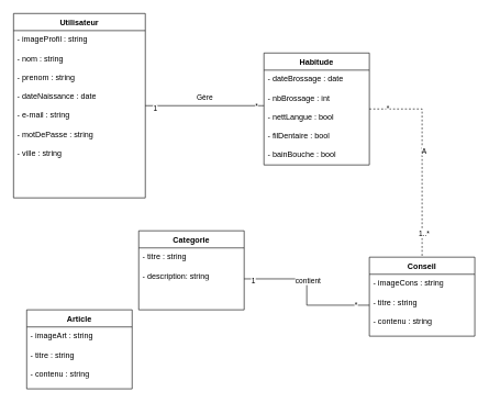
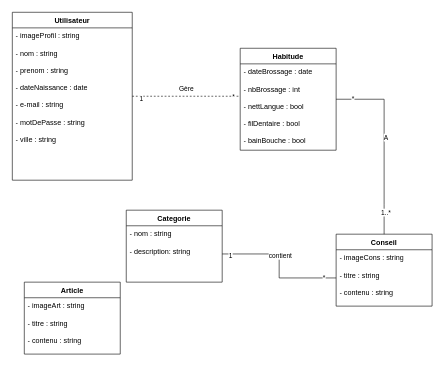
- <mxCell id="10" value="Gère" style="endArrow=none;html=1;endSize=12;startArrow=none;startSize=14;startFill=0;edgeStyle=orthogonalEdgeStyle;align=center;verticalAlign=bottom;endFill=0;rounded=0;" parent="1" source="2" target="4" edge="1"><mxGeometry x="0.004" y="3" relative="1" as="geometry"><mxPoint x="140" y="197" as="sourcePoint" /><mxPoint x="345" y="290" as="targetPoint" /><Array as="points"><mxPoint x="410" y="150" /><mxPoint x="410" y="150" /></Array><mxPoint as="offset" /></mxGeometry></mxCell>
+ <mxCell id="10" value="Gère" style="endArrow=none;html=1;endSize=12;startArrow=none;startSize=14;startFill=0;edgeStyle=orthogonalEdgeStyle;align=center;verticalAlign=bottom;endFill=0;rounded=0;dashed=1;" parent="1" source="2" target="4" edge="1"><mxGeometry x="0.004" y="3" relative="1" as="geometry"><mxPoint x="140" y="197" as="sourcePoint" /><mxPoint x="345" y="290" as="targetPoint" /><Array as="points"><mxPoint x="410" y="150" /><mxPoint x="410" y="150" /></Array><mxPoint as="offset" /></mxGeometry></mxCell>
- <mxCell id="13" value="A" style="endArrow=none;html=1;endSize=12;startArrow=none;startSize=14;startFill=0;edgeStyle=orthogonalEdgeStyle;align=center;verticalAlign=bottom;endFill=0;rounded=0;dashed=1;" parent="1" source="4" target="6" edge="1"><mxGeometry x="0.004" y="3" relative="1" as="geometry"><mxPoint x="520" y="307" as="sourcePoint" /><mxPoint x="600" y="360" as="targetPoint" /><Array as="points"><mxPoint x="640" y="340" /><mxPoint x="640" y="340" /></Array><mxPoint as="offset" /></mxGeometry></mxCell>
+ <mxCell id="13" value="A" style="endArrow=none;html=1;endSize=12;startArrow=none;startSize=14;startFill=0;edgeStyle=orthogonalEdgeStyle;align=center;verticalAlign=bottom;endFill=0;rounded=0;" parent="1" source="4" target="6" edge="1"><mxGeometry x="0.004" y="3" relative="1" as="geometry"><mxPoint x="520" y="307" as="sourcePoint" /><mxPoint x="600" y="360" as="targetPoint" /><Array as="points"><mxPoint x="640" y="340" /><mxPoint x="640" y="340" /></Array><mxPoint as="offset" /></mxGeometry></mxCell>
- <mxCell id="17" value="- titre : string&lt;br&gt;&lt;br&gt;- description: string" style="text;strokeColor=none;fillColor=none;align=left;verticalAlign=top;spacingLeft=4;spacingRight=4;overflow=hidden;rotatable=0;points=[[0,0.5],[1,0.5]];portConstraint=eastwest;whiteSpace=wrap;html=1;" parent="16" vertex="1"><mxGeometry y="26" width="160" height="94" as="geometry" /></mxCell>
+ <mxCell id="17" value="- nom : string&lt;br&gt;&lt;br&gt;- description: string" style="text;strokeColor=none;fillColor=none;align=left;verticalAlign=top;spacingLeft=4;spacingRight=4;overflow=hidden;rotatable=0;points=[[0,0.5],[1,0.5]];portConstraint=eastwest;whiteSpace=wrap;html=1;" parent="16" vertex="1"><mxGeometry y="26" width="160" height="94" as="geometry" /></mxCell>
